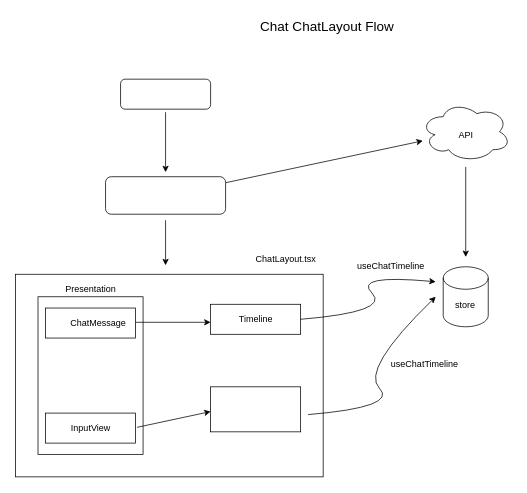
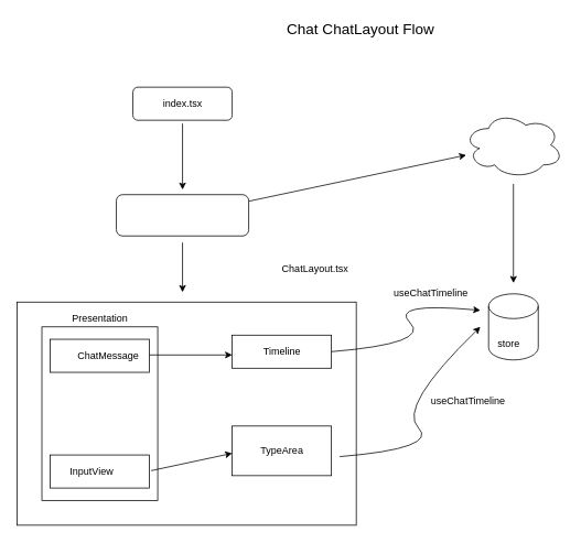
+ <mxCell id="13" value="index.tsx" style="text;html=1;resizable=0;autosize=1;align=center;verticalAlign=middle;points=[];fillColor=none;strokeColor=none;rounded=0;fontSize=12;" vertex="1" parent="1"><mxGeometry x="190" y="115" width="60" height="20" as="geometry" /></mxCell>
- <mxCell id="29" value="API" style="text;html=1;resizable=0;autosize=1;align=center;verticalAlign=middle;points=[];fillColor=none;strokeColor=none;rounded=0;fontSize=12;" vertex="1" parent="1"><mxGeometry x="605" y="170" width="30" height="20" as="geometry" /></mxCell>
- <mxCell id="12" value="ChatLayout.tsx" style="text;html=1;resizable=0;autosize=1;align=center;verticalAlign=middle;points=[];fillColor=none;strokeColor=none;rounded=0;fontSize=12;" vertex="1" parent="1"><mxGeometry x="330" y="335" width="100" height="20" as="geometry" /></mxCell>
+ <mxCell id="12" value="ChatLayout.tsx" style="text;html=1;resizable=0;autosize=1;align=center;verticalAlign=middle;points=[];fillColor=none;strokeColor=none;rounded=0;fontSize=12;" vertex="1" parent="1"><mxGeometry x="330" y="315" width="100" height="20" as="geometry" /></mxCell>
- <mxCell id="28" value="store" style="text;html=1;resizable=0;autosize=1;align=center;verticalAlign=middle;points=[];fillColor=none;strokeColor=none;rounded=0;fontSize=12;" vertex="1" parent="1"><mxGeometry x="599" y="396" width="40" height="20" as="geometry" /></mxCell>
+ <mxCell id="28" value="store" style="text;html=1;resizable=0;autosize=1;align=center;verticalAlign=middle;points=[];fillColor=none;strokeColor=none;rounded=0;fontSize=12;" vertex="1" parent="1"><mxGeometry x="594" y="406" width="40" height="20" as="geometry" /></mxCell>
+ <mxCell id="17" value="TypeArea" style="text;html=1;resizable=0;autosize=1;align=center;verticalAlign=middle;points=[];fillColor=none;strokeColor=none;rounded=0;fontSize=12;" vertex="1" parent="1"><mxGeometry x="305" y="535" width="70" height="20" as="geometry" /></mxCell>
- <mxCell id="22" value="InputView" style="text;html=1;resizable=0;autosize=1;align=center;verticalAlign=middle;points=[];fillColor=none;strokeColor=none;rounded=0;fontSize=12;" vertex="1" parent="1"><mxGeometry x="85" y="560" width="70" height="20" as="geometry" /></mxCell>
+ <mxCell id="22" value="InputView" style="text;html=1;resizable=0;autosize=1;align=center;verticalAlign=middle;points=[];fillColor=none;strokeColor=none;rounded=0;fontSize=12;" vertex="1" parent="1"><mxGeometry x="75" y="560" width="70" height="20" as="geometry" /></mxCell>
